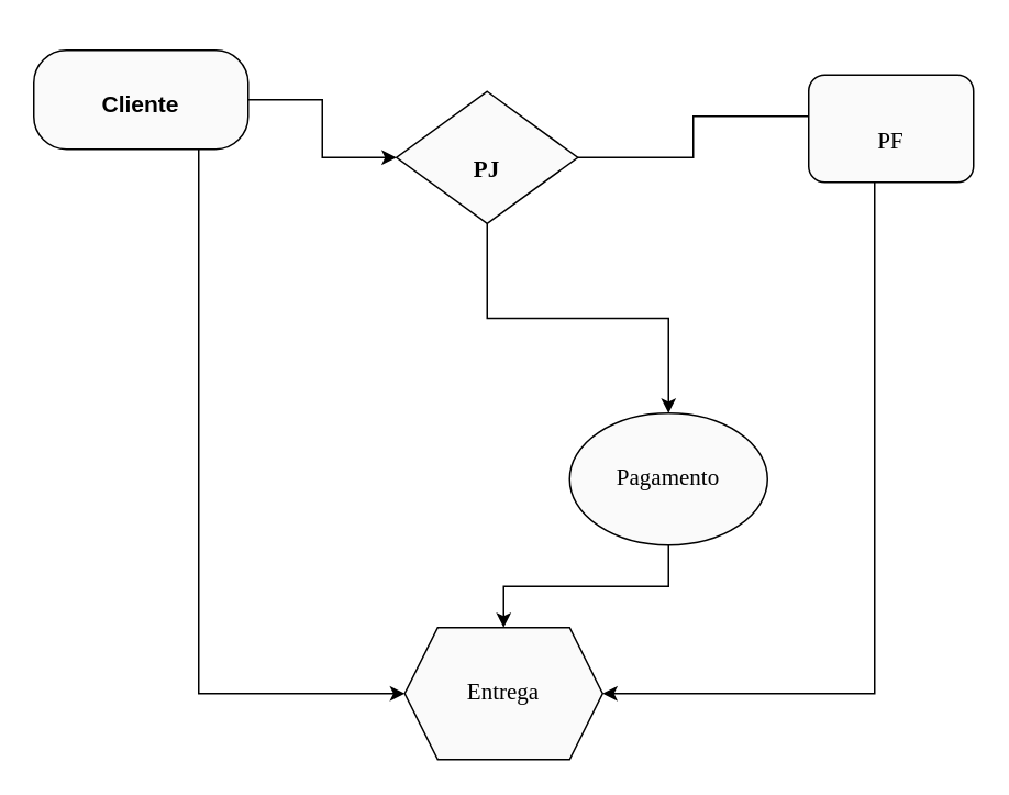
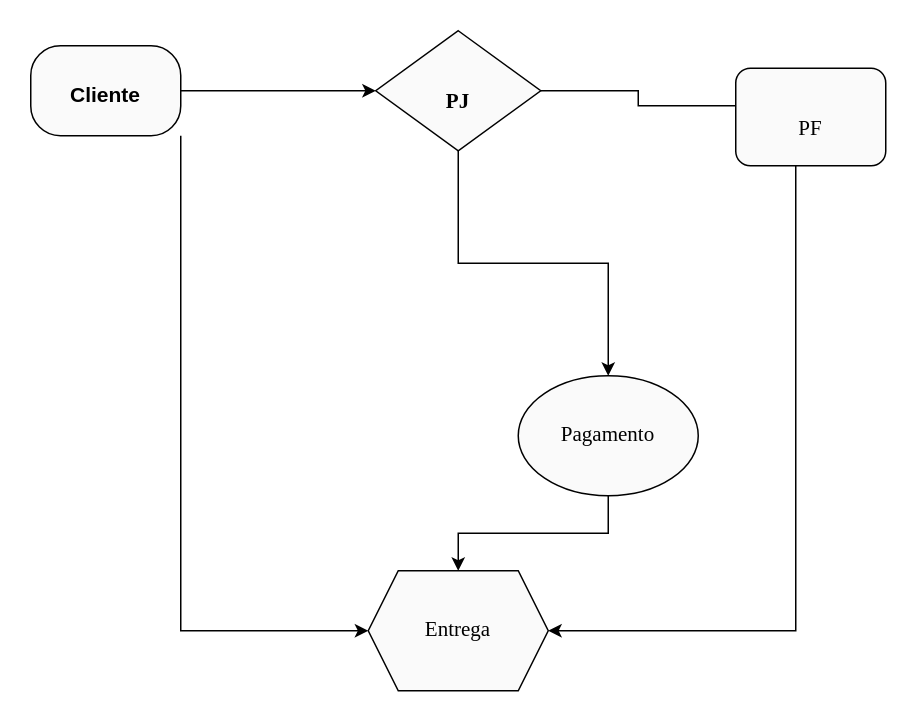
- <mxCell id="4" value="&lt;h1&gt;&lt;font style=&quot;vertical-align: inherit;&quot;&gt;&lt;font style=&quot;vertical-align: inherit;&quot;&gt;&lt;font style=&quot;vertical-align: inherit;&quot;&gt;&lt;font style=&quot;vertical-align: inherit;&quot;&gt;&lt;font style=&quot;vertical-align: inherit;&quot;&gt;&lt;font style=&quot;vertical-align: inherit;&quot;&gt;&lt;font style=&quot;vertical-align: inherit;&quot;&gt;&lt;font style=&quot;vertical-align: inherit;&quot;&gt;&lt;font style=&quot;vertical-align: inherit;&quot;&gt;&lt;font style=&quot;vertical-align: inherit;&quot;&gt;&lt;font style=&quot;vertical-align: inherit;&quot;&gt;&lt;font style=&quot;vertical-align: inherit;&quot;&gt;&lt;font style=&quot;vertical-align: inherit;&quot;&gt;&lt;font style=&quot;vertical-align: inherit; font-size: 14px;&quot;&gt;Cliente&lt;/font&gt;&lt;/font&gt;&lt;/font&gt;&lt;/font&gt;&lt;/font&gt;&lt;/font&gt;&lt;/font&gt;&lt;/font&gt;&lt;/font&gt;&lt;/font&gt;&lt;/font&gt;&lt;/font&gt;&lt;/font&gt;&lt;/font&gt;&lt;/h1&gt;" style="rounded=1;whiteSpace=wrap;html=1;fillColor=#FAFAFA;arcSize=33;" vertex="1" parent="1"><mxGeometry x="20" y="30" width="130" height="60" as="geometry" /></mxCell>
+ <mxCell id="4" value="&lt;h1&gt;&lt;font style=&quot;vertical-align: inherit;&quot;&gt;&lt;font style=&quot;vertical-align: inherit;&quot;&gt;&lt;font style=&quot;vertical-align: inherit;&quot;&gt;&lt;font style=&quot;vertical-align: inherit;&quot;&gt;&lt;font style=&quot;vertical-align: inherit;&quot;&gt;&lt;font style=&quot;vertical-align: inherit;&quot;&gt;&lt;font style=&quot;vertical-align: inherit;&quot;&gt;&lt;font style=&quot;vertical-align: inherit;&quot;&gt;&lt;font style=&quot;vertical-align: inherit;&quot;&gt;&lt;font style=&quot;vertical-align: inherit;&quot;&gt;&lt;font style=&quot;vertical-align: inherit;&quot;&gt;&lt;font style=&quot;vertical-align: inherit;&quot;&gt;&lt;font style=&quot;vertical-align: inherit;&quot;&gt;&lt;font style=&quot;vertical-align: inherit; font-size: 14px;&quot;&gt;Cliente&lt;/font&gt;&lt;/font&gt;&lt;/font&gt;&lt;/font&gt;&lt;/font&gt;&lt;/font&gt;&lt;/font&gt;&lt;/font&gt;&lt;/font&gt;&lt;/font&gt;&lt;/font&gt;&lt;/font&gt;&lt;/font&gt;&lt;/font&gt;&lt;/h1&gt;" style="rounded=1;whiteSpace=wrap;html=1;fillColor=#FAFAFA;arcSize=33;" vertex="1" parent="1"><mxGeometry x="20" y="30" width="100" height="60" as="geometry" /></mxCell>
- <mxCell id="7" value="&lt;h1&gt;&lt;font style=&quot;vertical-align: inherit;&quot;&gt;&lt;font style=&quot;vertical-align: inherit;&quot;&gt;&lt;font style=&quot;vertical-align: inherit;&quot;&gt;&lt;font style=&quot;vertical-align: inherit;&quot;&gt;&lt;font style=&quot;vertical-align: inherit;&quot;&gt;&lt;font style=&quot;vertical-align: inherit; font-size: 14px;&quot;&gt;PJ&lt;/font&gt;&lt;/font&gt;&lt;/font&gt;&lt;/font&gt;&lt;/font&gt;&lt;/font&gt;&lt;/h1&gt;" style="rhombus;whiteSpace=wrap;html=1;fontFamily=Times New Roman;fontSize=18;fillColor=#FAFAFA;" vertex="1" parent="1"><mxGeometry x="240" y="55" width="110" height="80" as="geometry" /></mxCell>
+ <mxCell id="7" value="&lt;h1&gt;&lt;font style=&quot;vertical-align: inherit;&quot;&gt;&lt;font style=&quot;vertical-align: inherit;&quot;&gt;&lt;font style=&quot;vertical-align: inherit;&quot;&gt;&lt;font style=&quot;vertical-align: inherit;&quot;&gt;&lt;font style=&quot;vertical-align: inherit;&quot;&gt;&lt;font style=&quot;vertical-align: inherit; font-size: 14px;&quot;&gt;PJ&lt;/font&gt;&lt;/font&gt;&lt;/font&gt;&lt;/font&gt;&lt;/font&gt;&lt;/font&gt;&lt;/h1&gt;" style="rhombus;whiteSpace=wrap;html=1;fontFamily=Times New Roman;fontSize=18;fillColor=#FAFAFA;" vertex="1" parent="1"><mxGeometry x="250" y="20" width="110" height="80" as="geometry" /></mxCell>
